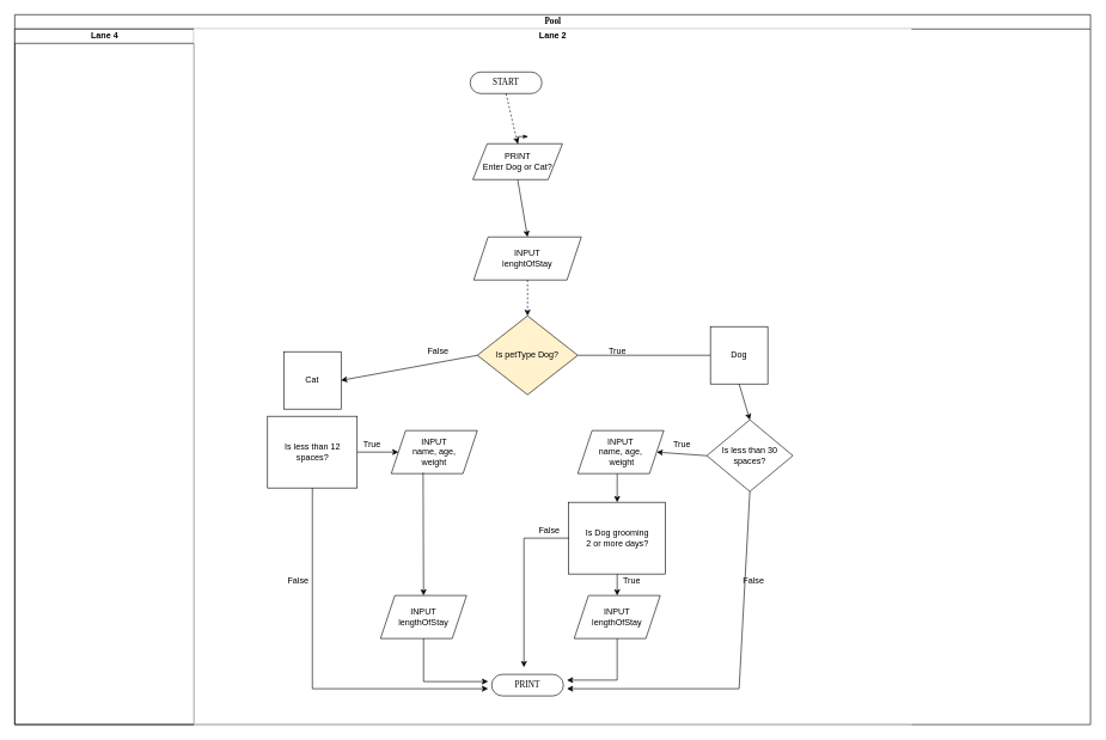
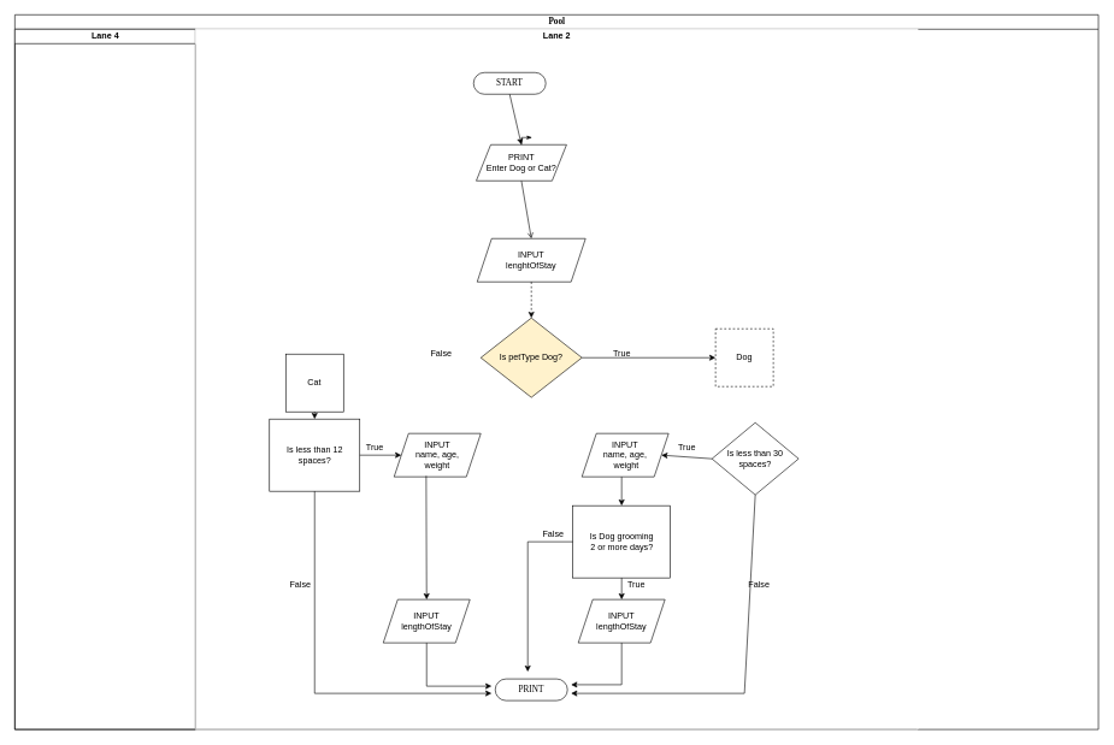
- <mxCell id="32" value="" style="endArrow=classic;html=1;rounded=0;entryX=0.5;entryY=0;entryDx=0;entryDy=0;exitX=0.5;exitY=1;exitDx=0;exitDy=0;dashed=1;" parent="4" source="6" target="31" edge="1"><mxGeometry width="50" height="50" relative="1" as="geometry"><mxPoint x="390" y="440" as="sourcePoint" /><mxPoint x="440" y="390" as="targetPoint" /></mxGeometry></mxCell>
+ <mxCell id="32" value="" style="endArrow=classic;html=1;rounded=0;entryX=0.5;entryY=0;entryDx=0;entryDy=0;exitX=0.5;exitY=1;exitDx=0;exitDy=0;" parent="4" source="6" target="31" edge="1"><mxGeometry width="50" height="50" relative="1" as="geometry"><mxPoint x="390" y="440" as="sourcePoint" /><mxPoint x="440" y="390" as="targetPoint" /></mxGeometry></mxCell>
- <mxCell id="30" value="" style="endArrow=classic;html=1;rounded=0;entryX=0.5;entryY=0;entryDx=0;entryDy=0;exitX=0.5;exitY=1;exitDx=0;exitDy=0;" parent="4" source="31" target="8" edge="1"><mxGeometry width="50" height="50" relative="1" as="geometry"><mxPoint x="390" y="570" as="sourcePoint" /><mxPoint x="440" y="520" as="targetPoint" /></mxGeometry></mxCell>
+ <mxCell id="30" value="" style="endArrow=open;html=1;rounded=0;entryX=0.5;entryY=0;entryDx=0;entryDy=0;exitX=0.5;exitY=1;exitDx=0;exitDy=0;" parent="4" source="31" target="8" edge="1"><mxGeometry width="50" height="50" relative="1" as="geometry"><mxPoint x="390" y="570" as="sourcePoint" /><mxPoint x="440" y="520" as="targetPoint" /></mxGeometry></mxCell>
- <mxCell id="20" value="" style="endArrow=none;html=1;rounded=0;exitX=1;exitY=0.5;exitDx=0;exitDy=0;entryX=0;entryY=0.5;entryDx=0;entryDy=0;" parent="4" source="9" target="11" edge="1"><mxGeometry width="50" height="50" relative="1" as="geometry"><mxPoint x="240" y="380" as="sourcePoint" /><mxPoint x="660" y="455" as="targetPoint" /></mxGeometry></mxCell>
+ <mxCell id="20" value="" style="endArrow=classic;html=1;rounded=0;exitX=1;exitY=0.5;exitDx=0;exitDy=0;entryX=0;entryY=0.5;entryDx=0;entryDy=0;" parent="4" source="9" target="11" edge="1"><mxGeometry width="50" height="50" relative="1" as="geometry"><mxPoint x="240" y="380" as="sourcePoint" /><mxPoint x="660" y="455" as="targetPoint" /></mxGeometry></mxCell>
- <mxCell id="11" value="Dog" style="whiteSpace=wrap;html=1;aspect=fixed;" parent="4" vertex="1"><mxGeometry x="720" y="415" width="80" height="80" as="geometry" /></mxCell>
+ <mxCell id="11" value="Dog" style="whiteSpace=wrap;html=1;aspect=fixed;dashed=1;" parent="4" vertex="1"><mxGeometry x="720" y="415" width="80" height="80" as="geometry" /></mxCell>
- <mxCell id="13" value="" style="endArrow=classic;html=1;rounded=0;entryX=1;entryY=0.5;entryDx=0;entryDy=0;exitX=0;exitY=0.5;exitDx=0;exitDy=0;" parent="4" source="9" target="12" edge="1"><mxGeometry width="50" height="50" relative="1" as="geometry"><mxPoint x="240" y="380" as="sourcePoint" /><mxPoint x="290" y="330" as="targetPoint" /></mxGeometry></mxCell>
- <mxCell id="17" value="" style="endArrow=classic;html=1;rounded=0;entryX=0.5;entryY=0;entryDx=0;entryDy=0;exitX=0.5;exitY=1;exitDx=0;exitDy=0;" parent="4" source="11" target="16" edge="1"><mxGeometry width="50" height="50" relative="1" as="geometry"><mxPoint x="240" y="600" as="sourcePoint" /><mxPoint x="290" y="550" as="targetPoint" /></mxGeometry></mxCell>
+ <mxCell id="19" value="" style="endArrow=classic;html=1;rounded=0;entryX=0.5;entryY=0;entryDx=0;entryDy=0;exitX=0.5;exitY=1;exitDx=0;exitDy=0;" parent="4" source="12" target="15" edge="1"><mxGeometry width="50" height="50" relative="1" as="geometry"><mxPoint x="203" y="500" as="sourcePoint" /><mxPoint x="290" y="550" as="targetPoint" /></mxGeometry></mxCell>
